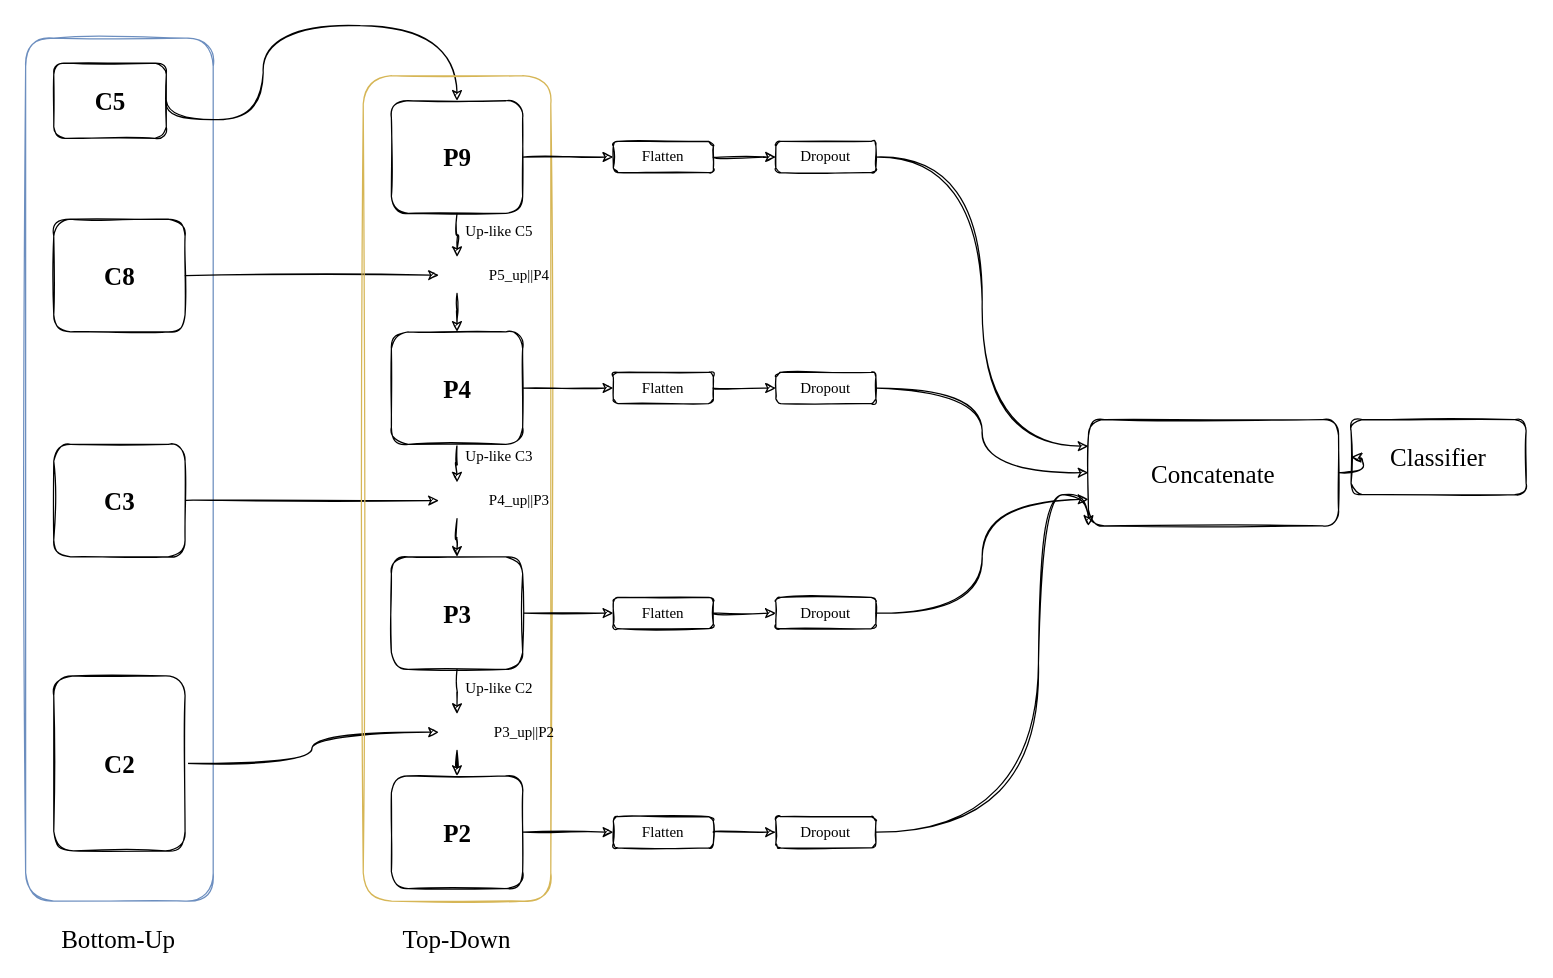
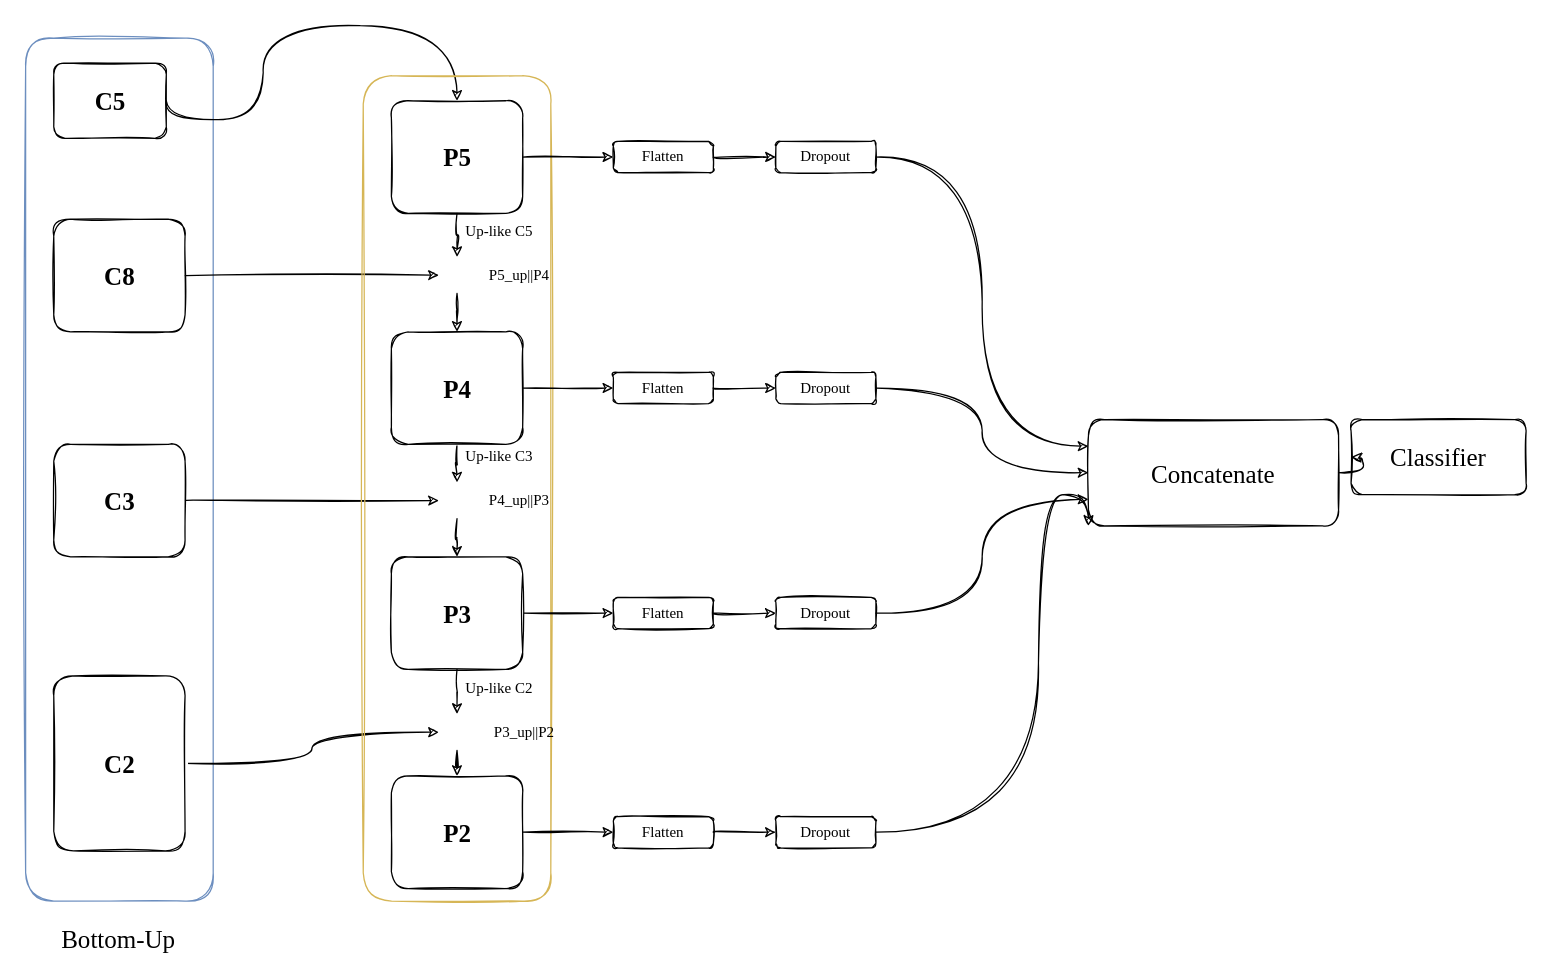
- <mxCell id="16" value="&lt;b&gt;&lt;font style=&quot;font-size: 20px&quot; face=&quot;Comic Sans MS&quot;&gt;P9&lt;/font&gt;&lt;/b&gt;" style="whiteSpace=wrap;html=1;sketch=1;rounded=1;" vertex="1" parent="1"><mxGeometry x="312.5" y="80" width="105" height="90" as="geometry" /></mxCell>
+ <mxCell id="16" value="&lt;b&gt;&lt;font style=&quot;font-size: 20px&quot; face=&quot;Comic Sans MS&quot;&gt;P5&lt;/font&gt;&lt;/b&gt;" style="whiteSpace=wrap;html=1;sketch=1;rounded=1;" vertex="1" parent="1"><mxGeometry x="312.5" y="80" width="105" height="90" as="geometry" /></mxCell>
- <mxCell id="13" value="&lt;font style=&quot;font-size: 20px&quot; face=&quot;Comic Sans MS&quot;&gt;Top-Down&lt;/font&gt;" style="text;html=1;strokeColor=none;fillColor=none;align=center;verticalAlign=middle;whiteSpace=wrap;sketch=1;rounded=1;" vertex="1" parent="1"><mxGeometry x="296.25" y="740" width="137.5" height="20" as="geometry" /></mxCell>
